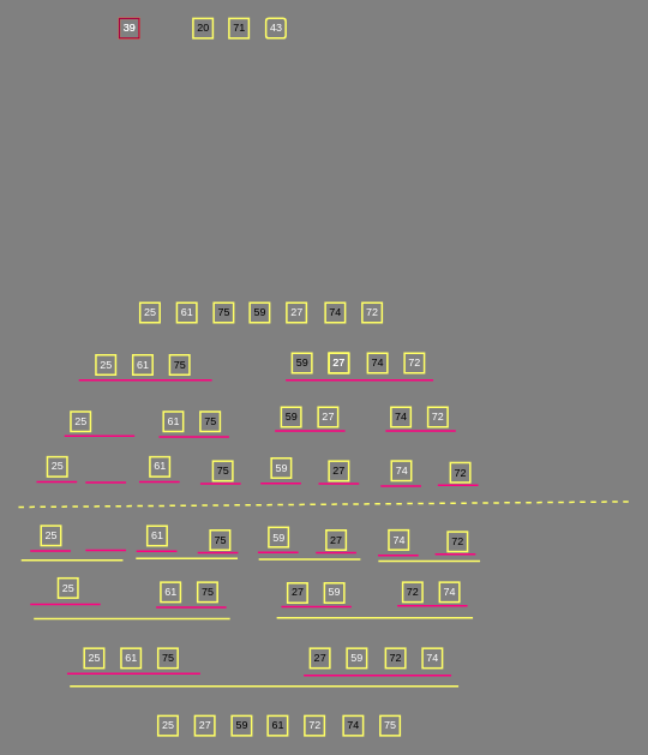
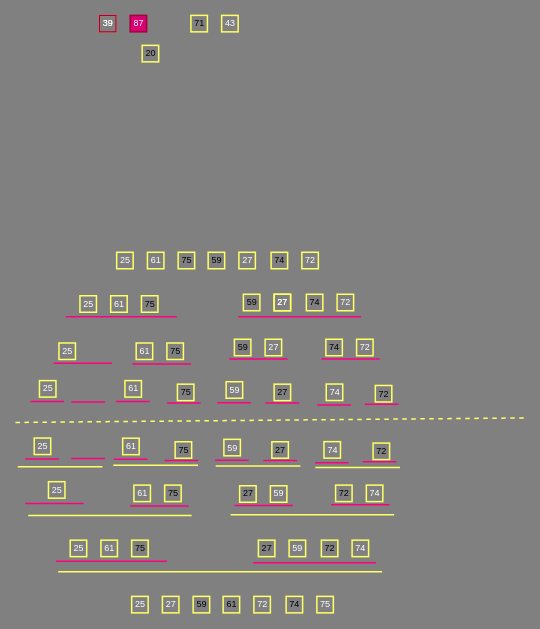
+ <mxCell id="3" value="87" style="align=center;strokeColor=#A50040;html=1;fillColor=#d80073;strokeWidth=2;fontColor=#ffffff;" vertex="1" parent="1"><mxGeometry x="173" y="20" width="22" height="22" as="geometry" /></mxCell>
- <mxCell id="4" value="20" style="align=center;strokeColor=#FFFF66;html=1;fillColor=none;strokeWidth=2;" vertex="1" parent="1"><mxGeometry x="214" y="20" width="22" height="22" as="geometry" /></mxCell>
+ <mxCell id="4" value="20" style="align=center;strokeColor=#FFFF66;html=1;fillColor=none;strokeWidth=2;" vertex="1" parent="1"><mxGeometry x="189" y="60" width="22" height="22" as="geometry" /></mxCell>
- <mxCell id="6" value="43" style="align=center;strokeColor=#FFFF66;html=1;fillColor=none;strokeWidth=2;fontColor=#ffffff;rounded=1;" vertex="1" parent="1"><mxGeometry x="295" y="20" width="22" height="22" as="geometry" /></mxCell>
+ <mxCell id="6" value="43" style="align=center;strokeColor=#FFFF66;html=1;fillColor=none;strokeWidth=2;fontColor=#ffffff;" vertex="1" parent="1"><mxGeometry x="295" y="20" width="22" height="22" as="geometry" /></mxCell>
